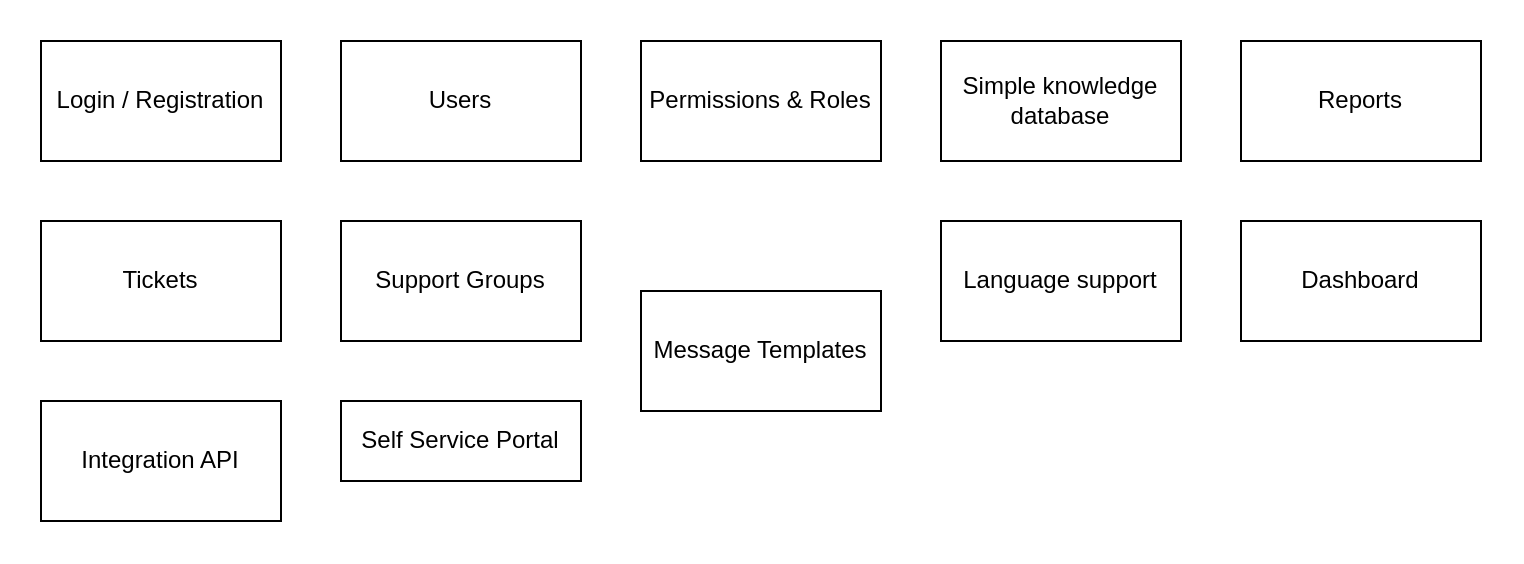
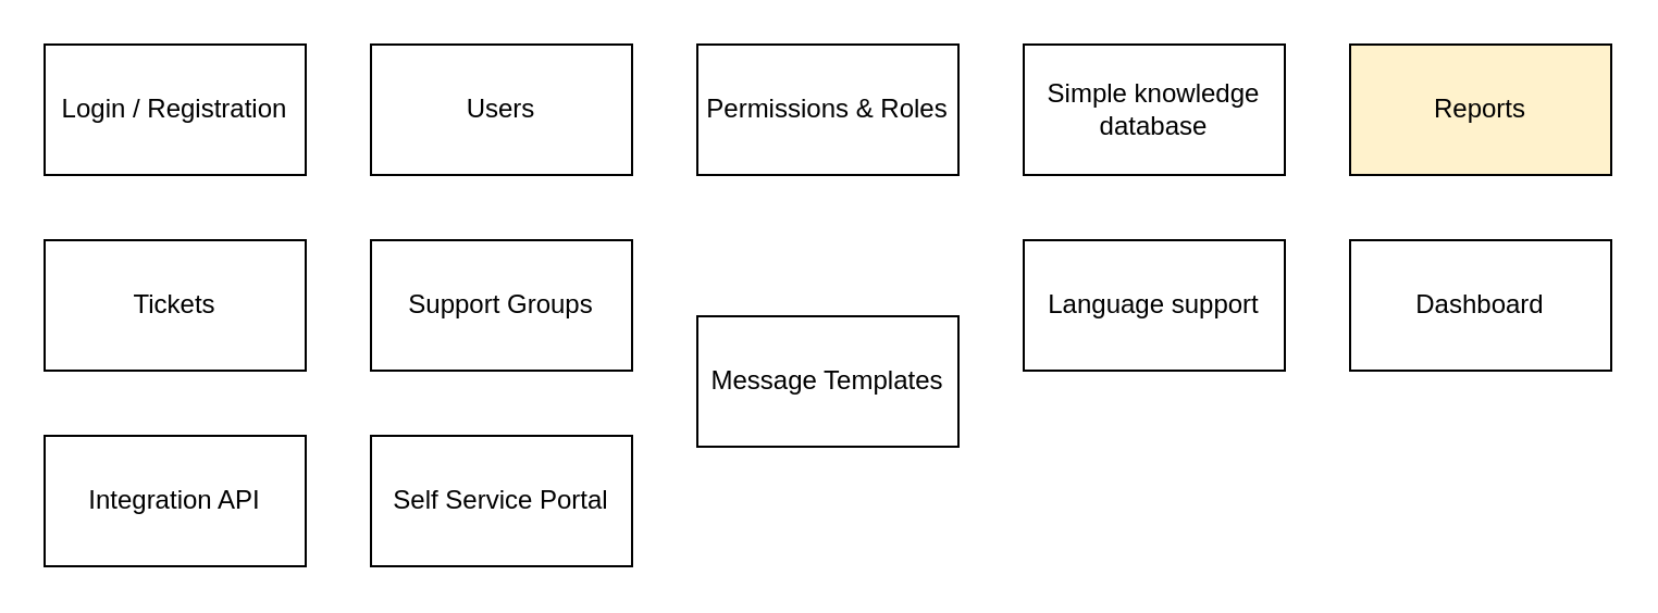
- <mxCell id="10" value="&lt;div&gt;Reports&lt;/div&gt;" style="rounded=0;whiteSpace=wrap;html=1;" parent="1" vertex="1"><mxGeometry x="620" y="20" width="120" height="60" as="geometry" /></mxCell>
+ <mxCell id="10" value="&lt;div&gt;Reports&lt;/div&gt;" style="rounded=0;whiteSpace=wrap;html=1;fillColor=#fff2cc;" parent="1" vertex="1"><mxGeometry x="620" y="20" width="120" height="60" as="geometry" /></mxCell>
- <mxCell id="13" value="Self Service Portal" style="rounded=0;whiteSpace=wrap;html=1;" vertex="1" parent="1"><mxGeometry x="170" y="200" width="120" height="40" as="geometry" /></mxCell>
+ <mxCell id="13" value="Self Service Portal" style="rounded=0;whiteSpace=wrap;html=1;" vertex="1" parent="1"><mxGeometry x="170" y="200" width="120" height="60" as="geometry" /></mxCell>
